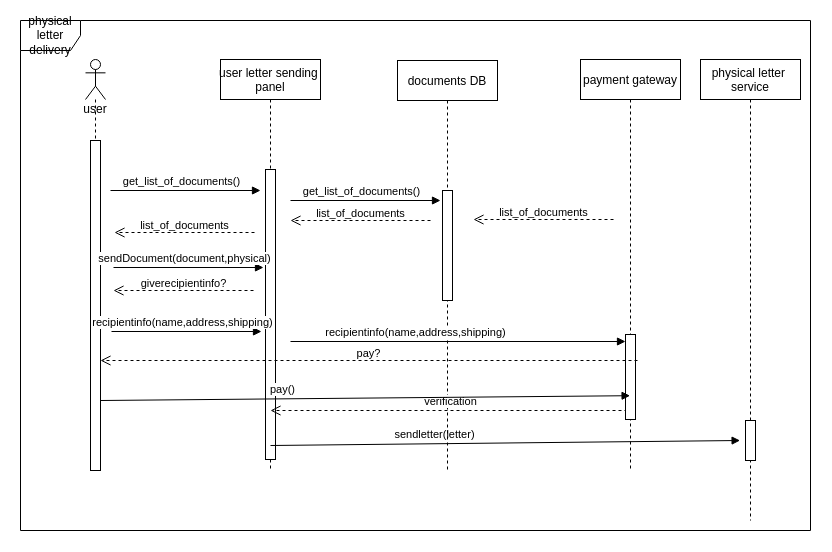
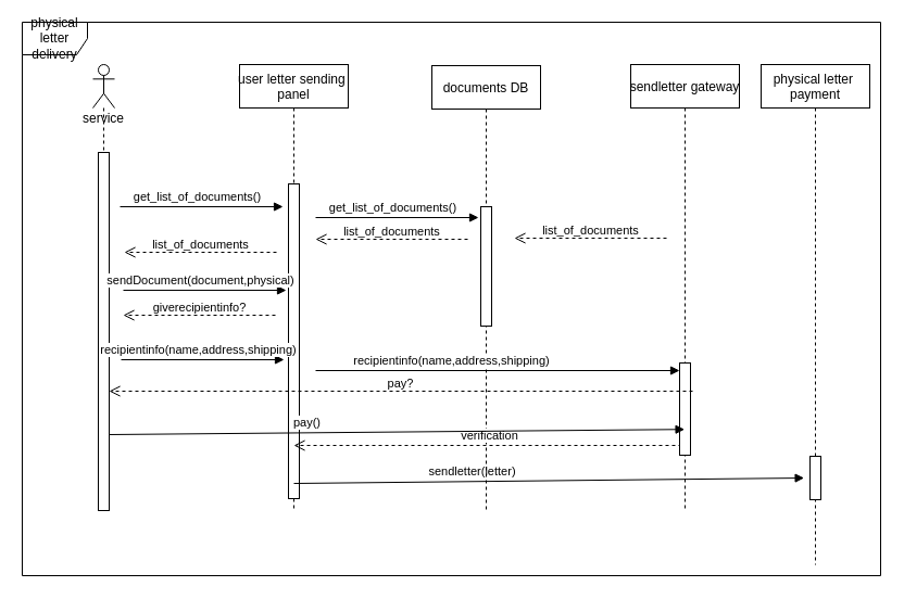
- <mxCell id="31" value="physical letter &#10;service" style="shape=umlLifeline;perimeter=lifelinePerimeter;container=1;collapsible=0;recursiveResize=0;rounded=0;shadow=0;strokeWidth=1;" vertex="1" parent="1"><mxGeometry x="700" y="59" width="100" height="461" as="geometry" /></mxCell>
+ <mxCell id="31" value="physical letter &#10;payment" style="shape=umlLifeline;perimeter=lifelinePerimeter;container=1;collapsible=0;recursiveResize=0;rounded=0;shadow=0;strokeWidth=1;" vertex="1" parent="1"><mxGeometry x="700" y="59" width="100" height="461" as="geometry" /></mxCell>
- <mxCell id="21" value="payment gateway" style="shape=umlLifeline;perimeter=lifelinePerimeter;container=1;collapsible=0;recursiveResize=0;rounded=0;shadow=0;strokeWidth=1;" vertex="1" parent="1"><mxGeometry x="580" y="59" width="100" height="410" as="geometry" /></mxCell>
+ <mxCell id="21" value="sendletter gateway" style="shape=umlLifeline;perimeter=lifelinePerimeter;container=1;collapsible=0;recursiveResize=0;rounded=0;shadow=0;strokeWidth=1;" vertex="1" parent="1"><mxGeometry x="580" y="59" width="100" height="410" as="geometry" /></mxCell>
- <mxCell id="3" value="user" style="shape=umlLifeline;participant=umlActor;perimeter=lifelinePerimeter;whiteSpace=wrap;html=1;container=1;collapsible=0;recursiveResize=0;verticalAlign=top;spacingTop=36;outlineConnect=0;" parent="1" vertex="1"><mxGeometry x="85" y="59" width="20" height="411" as="geometry" /></mxCell>
+ <mxCell id="3" value="service" style="shape=umlLifeline;participant=umlActor;perimeter=lifelinePerimeter;whiteSpace=wrap;html=1;container=1;collapsible=0;recursiveResize=0;verticalAlign=top;spacingTop=36;outlineConnect=0;" parent="1" vertex="1"><mxGeometry x="85" y="59" width="20" height="411" as="geometry" /></mxCell>
